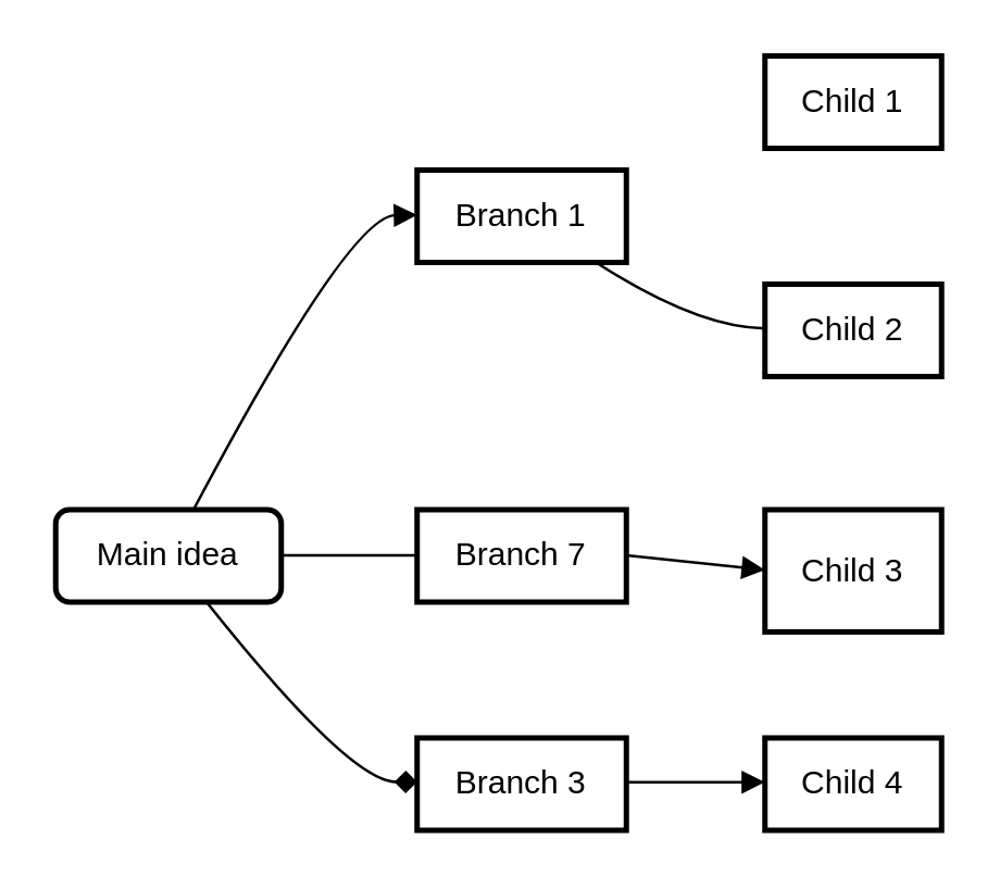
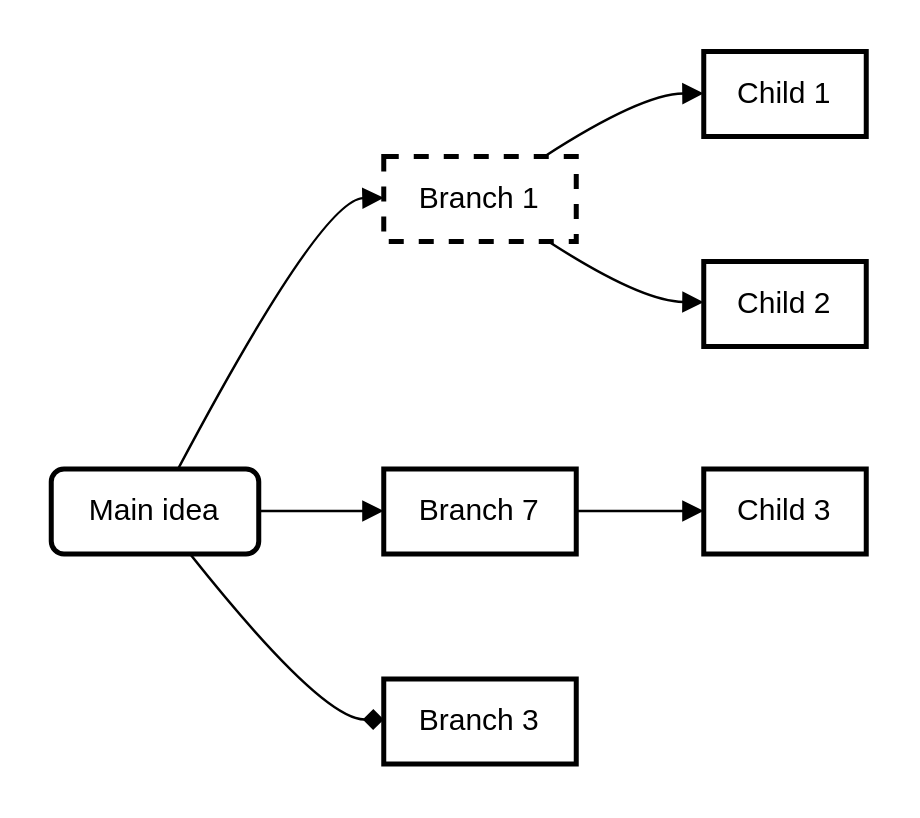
+ <mxCell id="13" value="" style="curved=1;startArrow=none;endArrow=block;exitX=0.84;exitY=-0.007;entryX=-0.003;entryY=0.493;" edge="1" parent="1" source="3" target="6"><mxGeometry relative="1" as="geometry"><Array as="points"><mxPoint x="256" y="37" /></Array></mxGeometry></mxCell>
- <mxCell id="3" value="Branch 1" style="whiteSpace=wrap;strokeWidth=2;" vertex="1" parent="1"><mxGeometry x="153" y="62" width="77" height="34" as="geometry" /></mxCell>
+ <mxCell id="3" value="Branch 1" style="whiteSpace=wrap;strokeWidth=2;dashed=1;" vertex="1" parent="1"><mxGeometry x="153" y="62" width="77" height="34" as="geometry" /></mxCell>
- <mxCell id="14" value="" style="curved=1;startArrow=none;endArrow=none;exitX=0.84;exitY=0.978;entryX=-0.003;entryY=0.478;" edge="1" parent="1" source="3" target="7"><mxGeometry relative="1" as="geometry"><Array as="points"><mxPoint x="256" y="120" /></Array></mxGeometry></mxCell>
+ <mxCell id="14" value="" style="curved=1;startArrow=none;endArrow=block;exitX=0.84;exitY=0.978;entryX=-0.003;entryY=0.478;" edge="1" parent="1" source="3" target="7"><mxGeometry relative="1" as="geometry"><Array as="points"><mxPoint x="256" y="120" /></Array></mxGeometry></mxCell>
- <mxCell id="11" value="" style="curved=1;startArrow=none;endArrow=none;exitX=1.006;exitY=0.493;entryX=0.006;entryY=0.493;" edge="1" parent="1" source="2" target="4"><mxGeometry relative="1" as="geometry"><Array as="points" /></mxGeometry></mxCell>
+ <mxCell id="11" value="" style="curved=1;startArrow=none;endArrow=block;exitX=1.006;exitY=0.493;entryX=0.006;entryY=0.493;" edge="1" parent="1" source="2" target="4"><mxGeometry relative="1" as="geometry"><Array as="points" /></mxGeometry></mxCell>
- <mxCell id="8" value="Child 3" style="whiteSpace=wrap;strokeWidth=2;" vertex="1" parent="1"><mxGeometry x="281" y="187" width="65" height="45" as="geometry" /></mxCell>
+ <mxCell id="8" value="Child 3" style="whiteSpace=wrap;strokeWidth=2;" vertex="1" parent="1"><mxGeometry x="281" y="187" width="65" height="34" as="geometry" /></mxCell>
- <mxCell id="16" value="" style="curved=1;startArrow=none;endArrow=block;exitX=1.01;exitY=0.478;entryX=-0.003;entryY=0.478;" edge="1" parent="1" source="5" target="9"><mxGeometry relative="1" as="geometry"><Array as="points" /></mxGeometry></mxCell>
- <mxCell id="9" value="Child 4" style="whiteSpace=wrap;strokeWidth=2;" vertex="1" parent="1"><mxGeometry x="281" y="271" width="65" height="34" as="geometry" /></mxCell>
